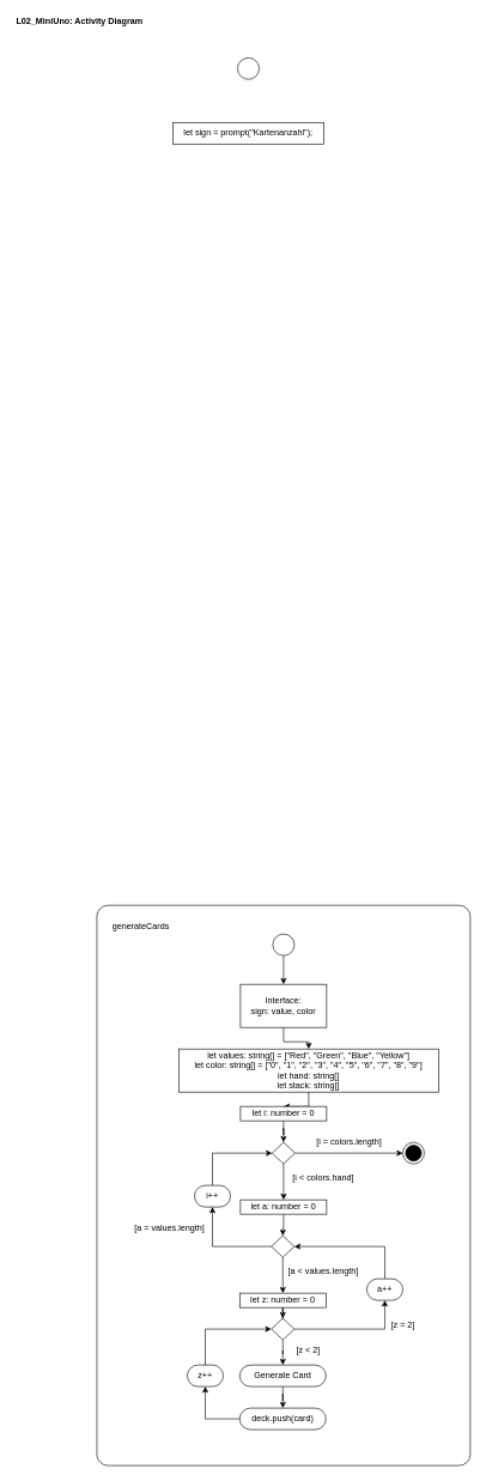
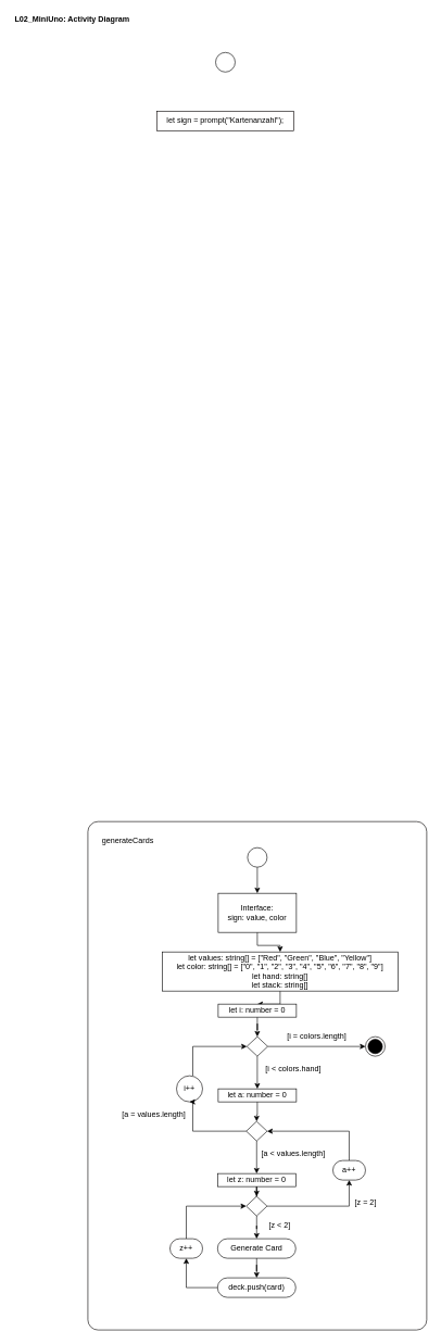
- <mxCell id="32" value="i++" style="rounded=1;whiteSpace=wrap;html=1;strokeColor=#050000;arcSize=50;" parent="1" vertex="1"><mxGeometry x="270" y="1650" width="50" height="30" as="geometry" /></mxCell>
+ <mxCell id="32" value="i++" style="rounded=1;whiteSpace=wrap;html=1;strokeColor=#050000;arcSize=50;" parent="1" vertex="1"><mxGeometry x="270" y="1650" width="40" height="40" as="geometry" /></mxCell>
